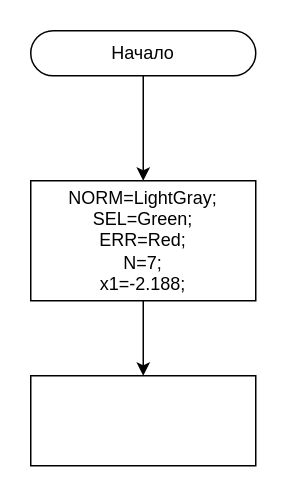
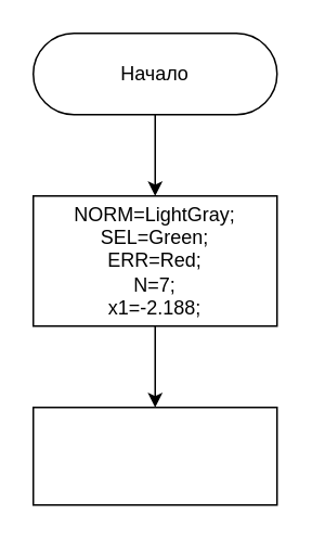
- <mxCell id="3" value="Начало" style="rounded=1;whiteSpace=wrap;html=1;shadow=0;sketch=0;strokeWidth=1;gradientColor=#ffffff;arcSize=50;" vertex="1" parent="1"><mxGeometry x="20" y="20" width="150" height="30" as="geometry" /></mxCell>
+ <mxCell id="3" value="Начало" style="rounded=1;whiteSpace=wrap;html=1;shadow=0;sketch=0;strokeWidth=1;gradientColor=#ffffff;arcSize=50;" vertex="1" parent="1"><mxGeometry x="20" y="20" width="150" height="50" as="geometry" /></mxCell>
